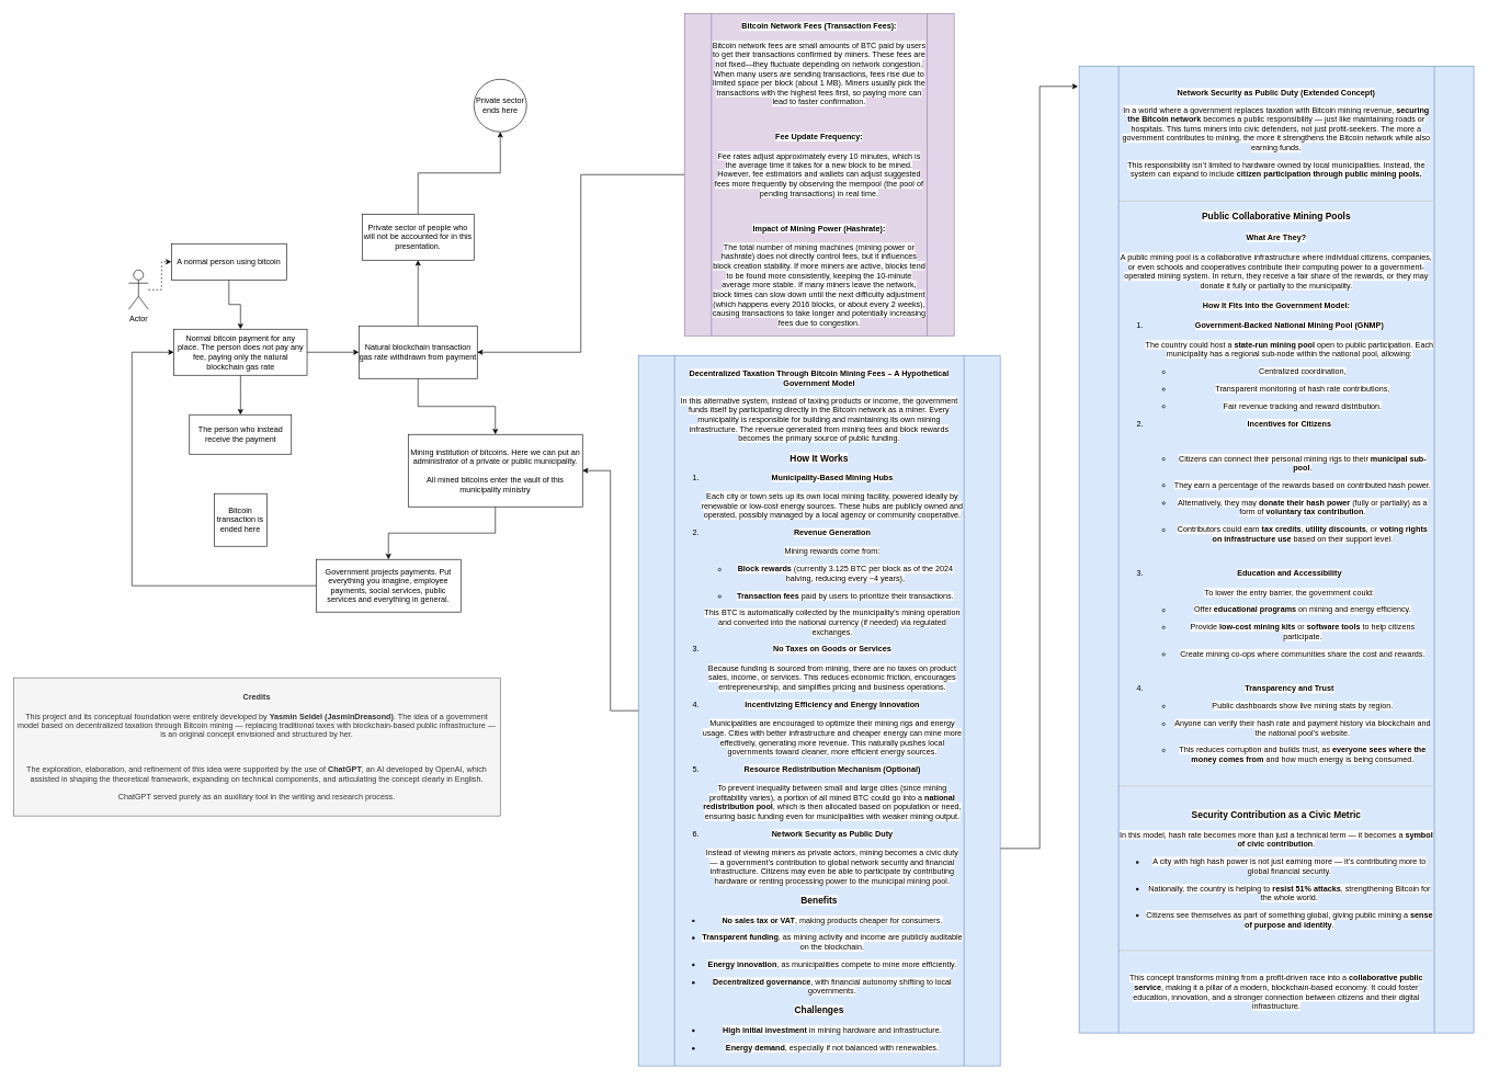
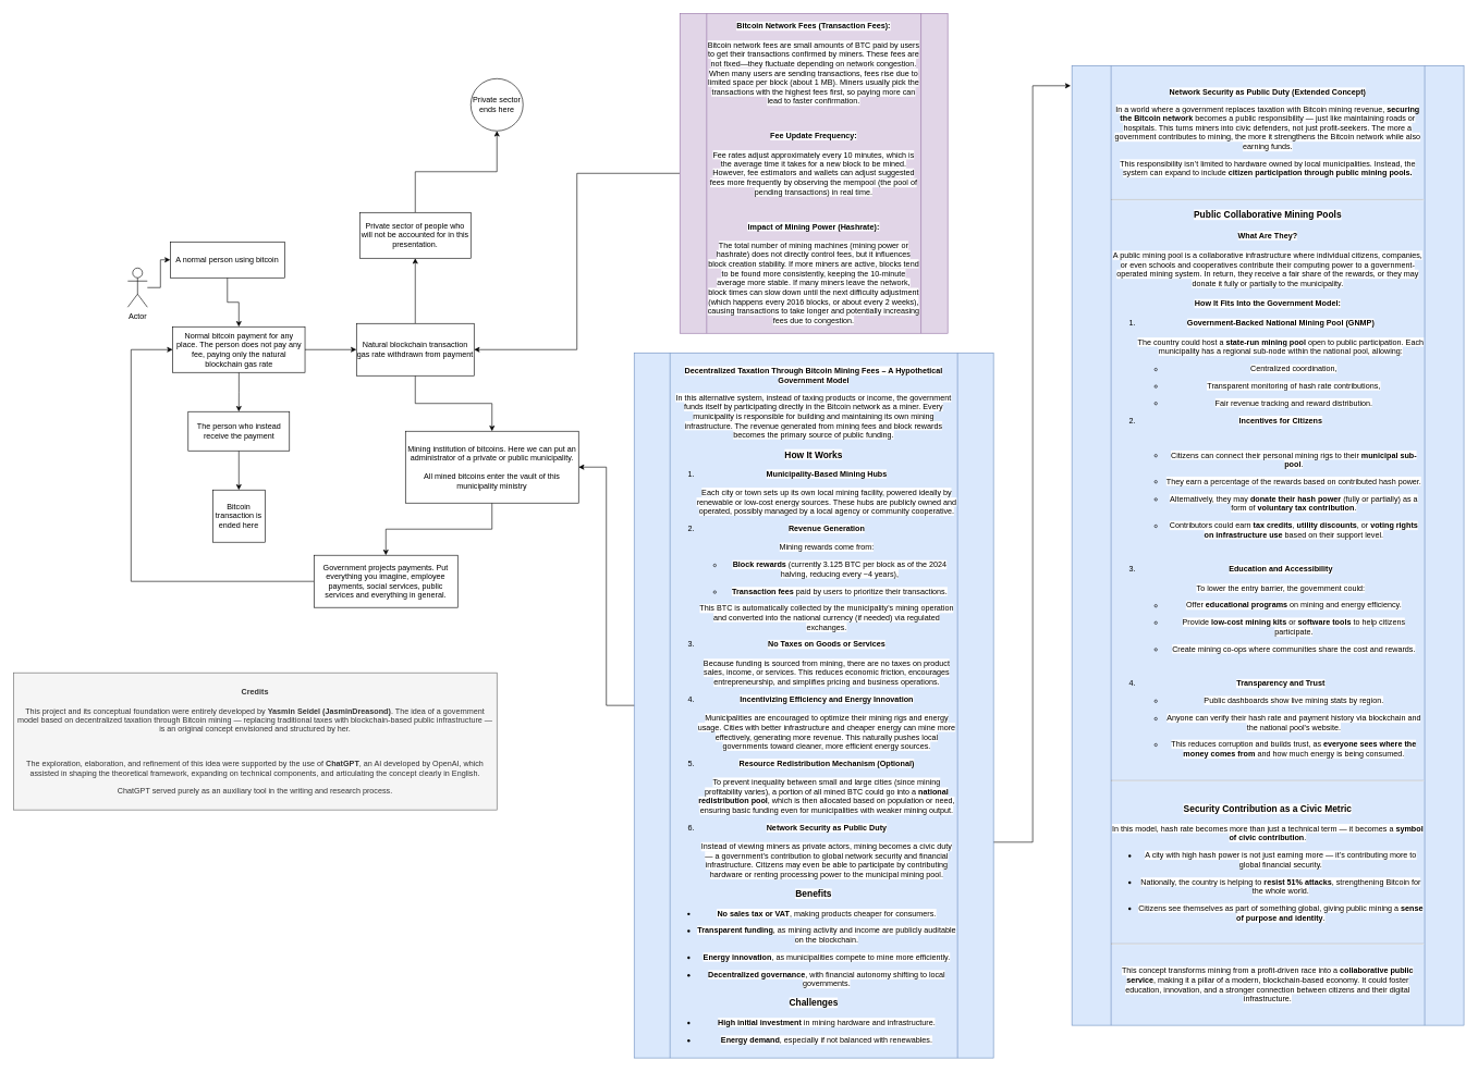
- <mxCell id="17" style="edgeStyle=orthogonalEdgeStyle;rounded=0;orthogonalLoop=1;jettySize=auto;html=1;dashed=1;" edge="1" parent="1" source="18" target="3"><mxGeometry relative="1" as="geometry" /></mxCell>
+ <mxCell id="17" style="edgeStyle=orthogonalEdgeStyle;rounded=0;orthogonalLoop=1;jettySize=auto;html=1;" edge="1" parent="1" source="18" target="3"><mxGeometry relative="1" as="geometry" /></mxCell>
+ <mxCell id="7" style="edgeStyle=orthogonalEdgeStyle;rounded=0;orthogonalLoop=1;jettySize=auto;html=1;" edge="1" parent="1" source="8" target="19"><mxGeometry relative="1" as="geometry" /></mxCell>
